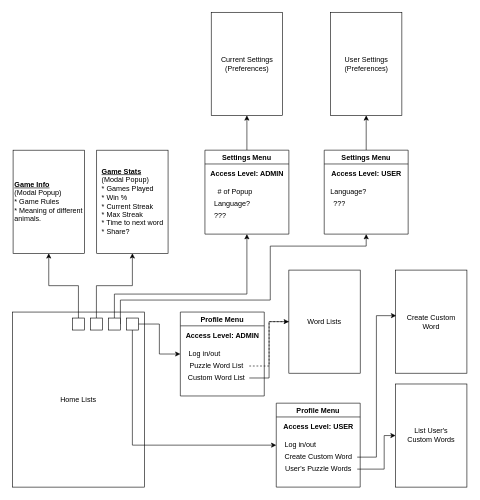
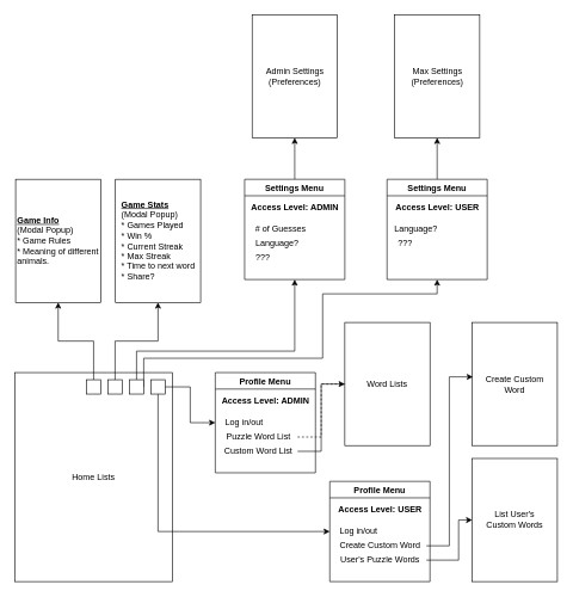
- <mxCell id="44" value="Current Settings&lt;br&gt;(Preferences)" style="rounded=0;whiteSpace=wrap;html=1;direction=south;" vertex="1" parent="1"><mxGeometry x="351.5" y="20" width="119" height="172" as="geometry" /></mxCell>
+ <mxCell id="44" value="Admin Settings&lt;br&gt;(Preferences)" style="rounded=0;whiteSpace=wrap;html=1;direction=south;" vertex="1" parent="1"><mxGeometry x="351.5" y="20" width="119" height="172" as="geometry" /></mxCell>
- <mxCell id="43" value="User Settings&lt;br&gt;(Preferences)" style="rounded=0;whiteSpace=wrap;html=1;direction=south;" vertex="1" parent="1"><mxGeometry x="550.5" y="20" width="119" height="172" as="geometry" /></mxCell>
+ <mxCell id="43" value="Max Settings&lt;br&gt;(Preferences)" style="rounded=0;whiteSpace=wrap;html=1;direction=south;" vertex="1" parent="1"><mxGeometry x="550.5" y="20" width="119" height="172" as="geometry" /></mxCell>
- <mxCell id="32" value="# of Popup" style="text;html=1;align=center;verticalAlign=middle;resizable=0;points=[];autosize=1;strokeColor=none;fillColor=none;" vertex="1" parent="28"><mxGeometry x="5" y="60" width="90" height="20" as="geometry" /></mxCell>
+ <mxCell id="32" value="# of Guesses" style="text;html=1;align=center;verticalAlign=middle;resizable=0;points=[];autosize=1;strokeColor=none;fillColor=none;" vertex="1" parent="28"><mxGeometry x="5" y="60" width="90" height="20" as="geometry" /></mxCell>
